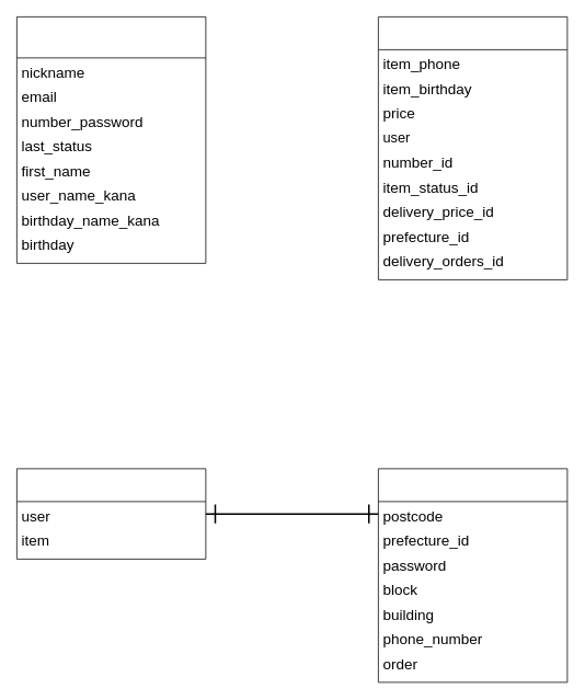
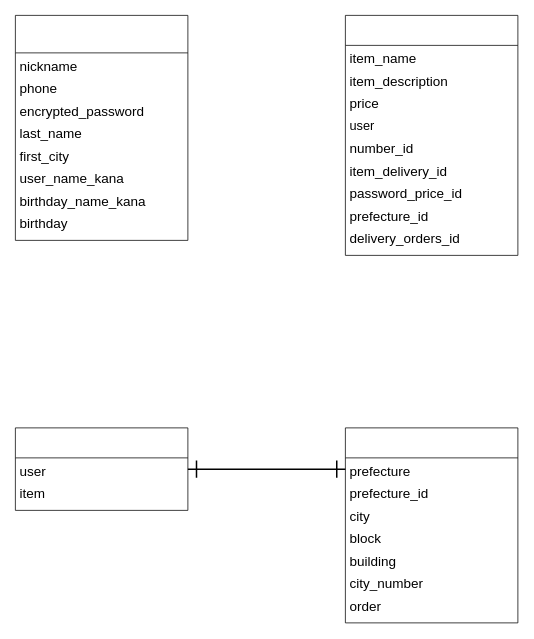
- <mxCell id="12" value="item_phone" style="text;strokeColor=none;fillColor=none;spacingLeft=4;spacingRight=4;overflow=hidden;rotatable=0;points=[[0,0.5],[1,0.5]];portConstraint=eastwest;fontSize=18;" parent="11" vertex="1"><mxGeometry y="40" width="230" height="30" as="geometry" /></mxCell>
+ <mxCell id="12" value="item_name" style="text;strokeColor=none;fillColor=none;spacingLeft=4;spacingRight=4;overflow=hidden;rotatable=0;points=[[0,0.5],[1,0.5]];portConstraint=eastwest;fontSize=18;" parent="11" vertex="1"><mxGeometry y="40" width="230" height="30" as="geometry" /></mxCell>
- <mxCell id="13" value="item_birthday" style="text;strokeColor=none;fillColor=none;spacingLeft=4;spacingRight=4;overflow=hidden;rotatable=0;points=[[0,0.5],[1,0.5]];portConstraint=eastwest;fontSize=18;" parent="11" vertex="1"><mxGeometry y="70" width="230" height="30" as="geometry" /></mxCell>
+ <mxCell id="13" value="item_description" style="text;strokeColor=none;fillColor=none;spacingLeft=4;spacingRight=4;overflow=hidden;rotatable=0;points=[[0,0.5],[1,0.5]];portConstraint=eastwest;fontSize=18;" parent="11" vertex="1"><mxGeometry y="70" width="230" height="30" as="geometry" /></mxCell>
- <mxCell id="4" value="email" style="text;strokeColor=none;fillColor=none;spacingLeft=4;spacingRight=4;overflow=hidden;rotatable=0;points=[[0,0.5],[1,0.5]];portConstraint=eastwest;fontSize=18;" parent="2" vertex="1"><mxGeometry y="80" width="230" height="30" as="geometry" /></mxCell>
+ <mxCell id="4" value="phone" style="text;strokeColor=none;fillColor=none;spacingLeft=4;spacingRight=4;overflow=hidden;rotatable=0;points=[[0,0.5],[1,0.5]];portConstraint=eastwest;fontSize=18;" parent="2" vertex="1"><mxGeometry y="80" width="230" height="30" as="geometry" /></mxCell>
- <mxCell id="5" value="number_password" style="text;strokeColor=none;fillColor=none;spacingLeft=4;spacingRight=4;overflow=hidden;rotatable=0;points=[[0,0.5],[1,0.5]];portConstraint=eastwest;fontSize=18;" parent="2" vertex="1"><mxGeometry y="110" width="230" height="30" as="geometry" /></mxCell>
+ <mxCell id="5" value="encrypted_password" style="text;strokeColor=none;fillColor=none;spacingLeft=4;spacingRight=4;overflow=hidden;rotatable=0;points=[[0,0.5],[1,0.5]];portConstraint=eastwest;fontSize=18;" parent="2" vertex="1"><mxGeometry y="110" width="230" height="30" as="geometry" /></mxCell>
- <mxCell id="6" value="last_status" style="text;strokeColor=none;fillColor=none;spacingLeft=4;spacingRight=4;overflow=hidden;rotatable=0;points=[[0,0.5],[1,0.5]];portConstraint=eastwest;fontSize=18;" parent="2" vertex="1"><mxGeometry y="140" width="230" height="30" as="geometry" /></mxCell>
+ <mxCell id="6" value="last_name" style="text;strokeColor=none;fillColor=none;spacingLeft=4;spacingRight=4;overflow=hidden;rotatable=0;points=[[0,0.5],[1,0.5]];portConstraint=eastwest;fontSize=18;" parent="2" vertex="1"><mxGeometry y="140" width="230" height="30" as="geometry" /></mxCell>
- <mxCell id="7" value="first_name" style="text;strokeColor=none;fillColor=none;spacingLeft=4;spacingRight=4;overflow=hidden;rotatable=0;points=[[0,0.5],[1,0.5]];portConstraint=eastwest;fontSize=18;" parent="2" vertex="1"><mxGeometry y="170" width="230" height="30" as="geometry" /></mxCell>
+ <mxCell id="7" value="first_city" style="text;strokeColor=none;fillColor=none;spacingLeft=4;spacingRight=4;overflow=hidden;rotatable=0;points=[[0,0.5],[1,0.5]];portConstraint=eastwest;fontSize=18;" parent="2" vertex="1"><mxGeometry y="170" width="230" height="30" as="geometry" /></mxCell>
- <mxCell id="17" value="item_status_id" style="text;strokeColor=none;fillColor=none;spacingLeft=4;spacingRight=4;overflow=hidden;rotatable=0;points=[[0,0.5],[1,0.5]];portConstraint=eastwest;fontSize=18;" vertex="1" parent="11"><mxGeometry y="190" width="230" height="30" as="geometry" /></mxCell>
+ <mxCell id="17" value="item_delivery_id" style="text;strokeColor=none;fillColor=none;spacingLeft=4;spacingRight=4;overflow=hidden;rotatable=0;points=[[0,0.5],[1,0.5]];portConstraint=eastwest;fontSize=18;" vertex="1" parent="11"><mxGeometry y="190" width="230" height="30" as="geometry" /></mxCell>
- <mxCell id="18" value="delivery_price_id&#10;" style="text;strokeColor=none;fillColor=none;spacingLeft=4;spacingRight=4;overflow=hidden;rotatable=0;points=[[0,0.5],[1,0.5]];portConstraint=eastwest;fontSize=18;" vertex="1" parent="11"><mxGeometry y="220" width="230" height="30" as="geometry" /></mxCell>
+ <mxCell id="18" value="password_price_id&#10;" style="text;strokeColor=none;fillColor=none;spacingLeft=4;spacingRight=4;overflow=hidden;rotatable=0;points=[[0,0.5],[1,0.5]];portConstraint=eastwest;fontSize=18;" vertex="1" parent="11"><mxGeometry y="220" width="230" height="30" as="geometry" /></mxCell>
- <mxCell id="25" value="postcode" style="text;strokeColor=none;fillColor=none;spacingLeft=4;spacingRight=4;overflow=hidden;rotatable=0;points=[[0,0.5],[1,0.5]];portConstraint=eastwest;fontSize=18;" parent="24" vertex="1"><mxGeometry y="40" width="230" height="30" as="geometry" /></mxCell>
+ <mxCell id="25" value="prefecture" style="text;strokeColor=none;fillColor=none;spacingLeft=4;spacingRight=4;overflow=hidden;rotatable=0;points=[[0,0.5],[1,0.5]];portConstraint=eastwest;fontSize=18;" parent="24" vertex="1"><mxGeometry y="40" width="230" height="30" as="geometry" /></mxCell>
- <mxCell id="27" value="password" style="text;strokeColor=none;fillColor=none;spacingLeft=4;spacingRight=4;overflow=hidden;rotatable=0;points=[[0,0.5],[1,0.5]];portConstraint=eastwest;fontSize=18;" parent="24" vertex="1"><mxGeometry y="100" width="230" height="30" as="geometry" /></mxCell>
+ <mxCell id="27" value="city" style="text;strokeColor=none;fillColor=none;spacingLeft=4;spacingRight=4;overflow=hidden;rotatable=0;points=[[0,0.5],[1,0.5]];portConstraint=eastwest;fontSize=18;" parent="24" vertex="1"><mxGeometry y="100" width="230" height="30" as="geometry" /></mxCell>
- <mxCell id="30" value="phone_number" style="text;strokeColor=none;fillColor=none;spacingLeft=4;spacingRight=4;overflow=hidden;rotatable=0;points=[[0,0.5],[1,0.5]];portConstraint=eastwest;fontSize=18;" vertex="1" parent="24"><mxGeometry y="190" width="230" height="30" as="geometry" /></mxCell>
+ <mxCell id="30" value="city_number" style="text;strokeColor=none;fillColor=none;spacingLeft=4;spacingRight=4;overflow=hidden;rotatable=0;points=[[0,0.5],[1,0.5]];portConstraint=eastwest;fontSize=18;" vertex="1" parent="24"><mxGeometry y="190" width="230" height="30" as="geometry" /></mxCell>
